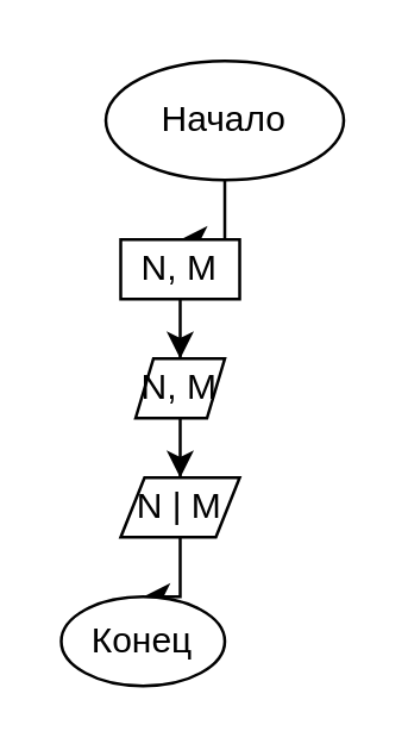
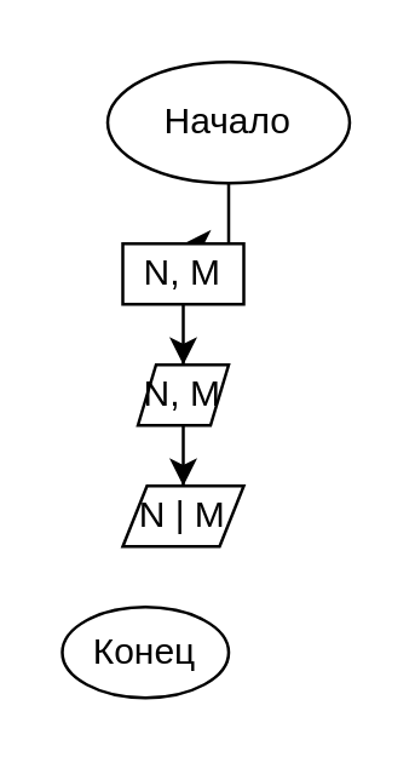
- <mxCell id="6" style="edgeStyle=orthogonalEdgeStyle;rounded=0;orthogonalLoop=1;jettySize=auto;html=1;entryX=0.5;entryY=0;entryDx=0;entryDy=0;" edge="1" parent="1" source="7" target="8"><mxGeometry relative="1" as="geometry" /></mxCell>
